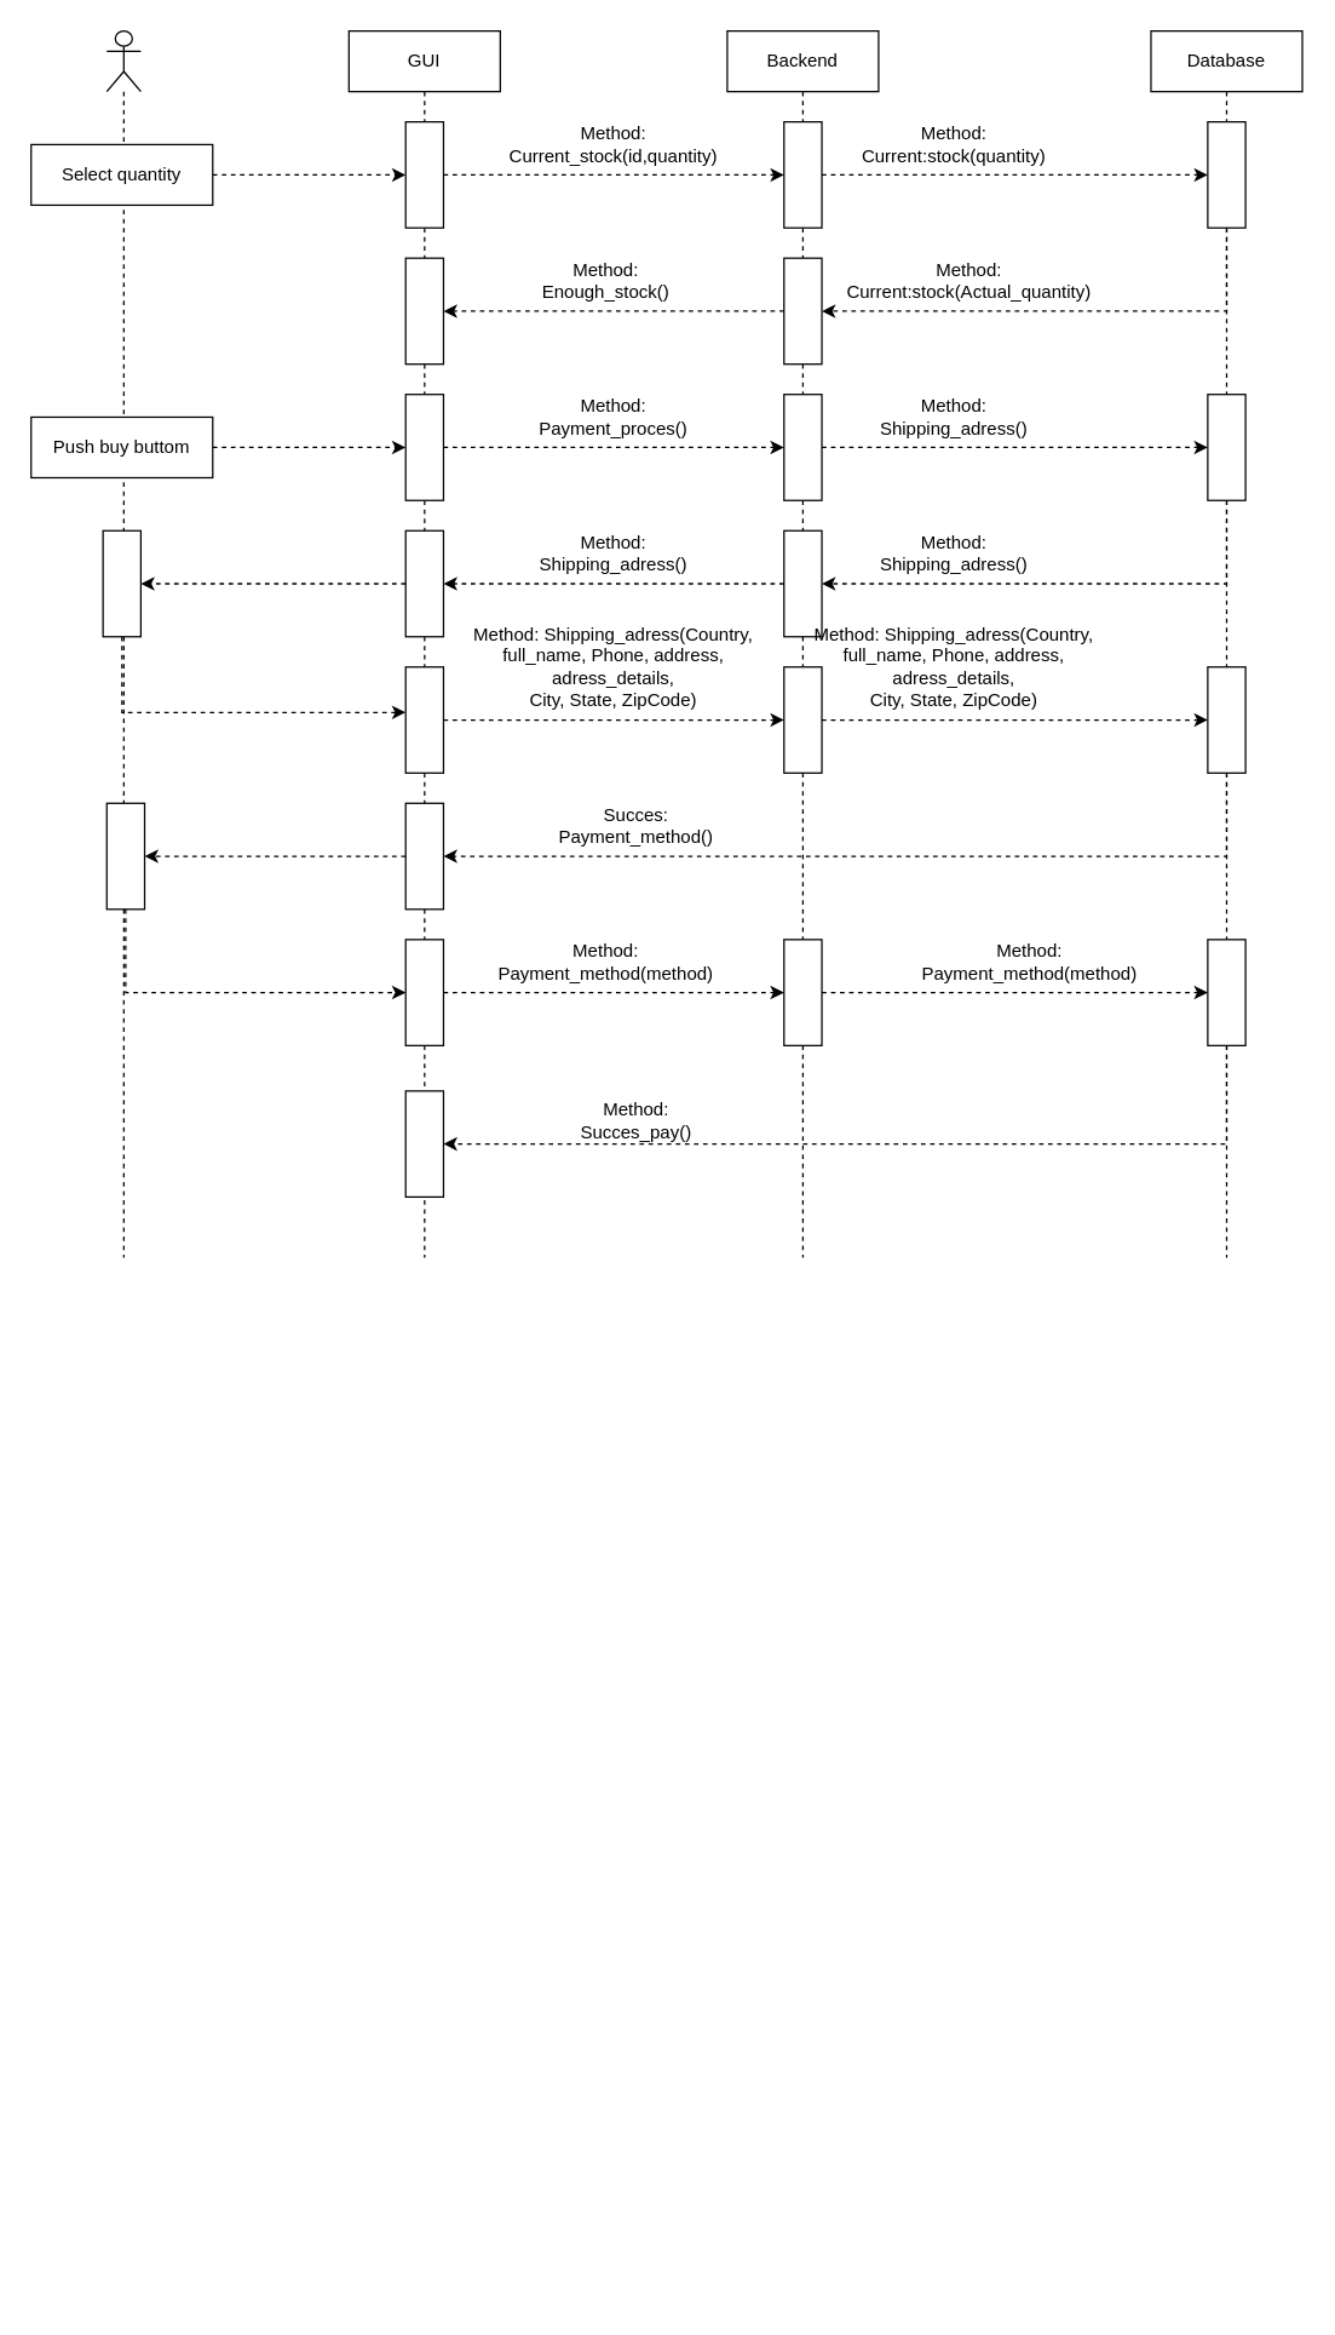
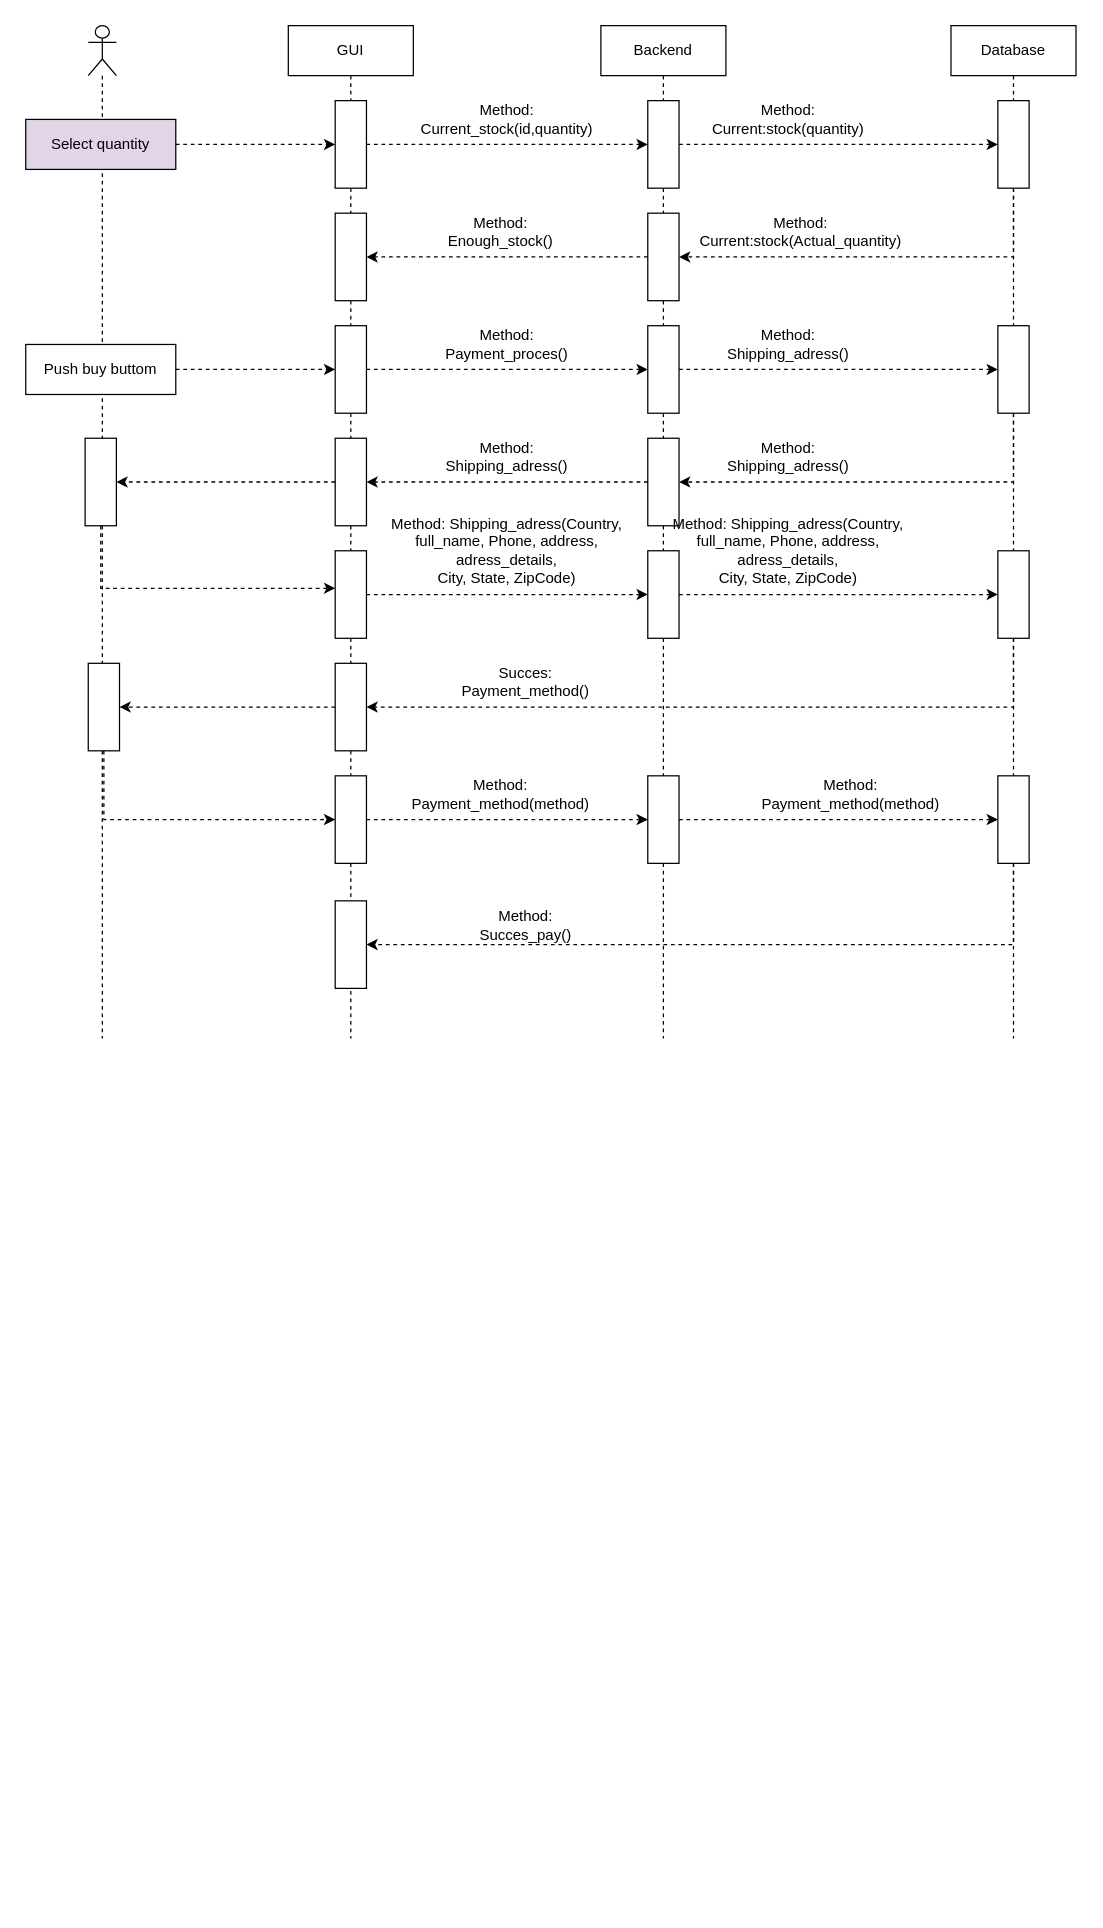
- <mxCell id="29" value="Select quantity" style="whiteSpace=wrap;html=1;labelBackgroundColor=none;" parent="1" vertex="1"><mxGeometry x="20" y="95" width="120" height="40" as="geometry" /></mxCell>
+ <mxCell id="29" value="Select quantity" style="whiteSpace=wrap;html=1;labelBackgroundColor=none;fillColor=#e1d5e7;" parent="1" vertex="1"><mxGeometry x="20" y="95" width="120" height="40" as="geometry" /></mxCell>
